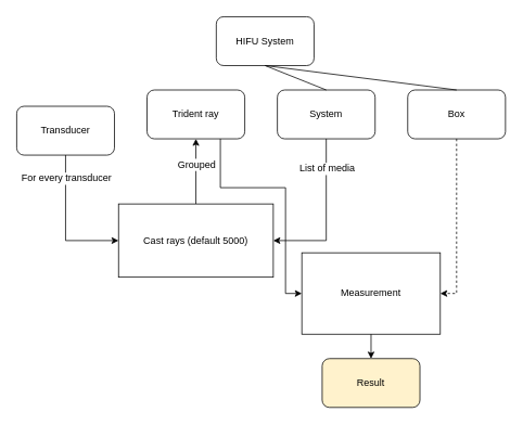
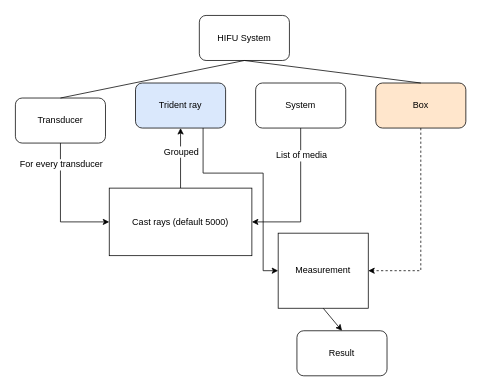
- <mxCell id="14" value="" style="endArrow=none;html=1;entryX=0.5;entryY=1;entryDx=0;entryDy=0;exitX=0.5;exitY=0;exitDx=0;exitDy=0;" parent="1" source="10" target="2" edge="1"><mxGeometry width="50" height="50" relative="1" as="geometry"><mxPoint x="20" y="240" as="sourcePoint" /><mxPoint x="70" y="190" as="targetPoint" /></mxGeometry></mxCell>
+ <mxCell id="13" value="" style="endArrow=none;html=1;entryX=0.5;entryY=1;entryDx=0;entryDy=0;exitX=0.5;exitY=0;exitDx=0;exitDy=0;" parent="1" source="5" target="2" edge="1"><mxGeometry width="50" height="50" relative="1" as="geometry"><mxPoint x="20" y="240" as="sourcePoint" /><mxPoint x="70" y="190" as="targetPoint" /></mxGeometry></mxCell>
- <mxCell id="7" value="Trident ray" style="rounded=1;whiteSpace=wrap;html=1;" parent="1" vertex="1"><mxGeometry x="180" y="110" width="120" height="60" as="geometry" /></mxCell>
+ <mxCell id="7" value="Trident ray" style="rounded=1;whiteSpace=wrap;html=1;fillColor=#dae8fc;" parent="1" vertex="1"><mxGeometry x="180" y="110" width="120" height="60" as="geometry" /></mxCell>
- <mxCell id="12" value="Box" style="rounded=1;whiteSpace=wrap;html=1;" parent="1" vertex="1"><mxGeometry x="500" y="110" width="120" height="60" as="geometry" /></mxCell>
+ <mxCell id="12" value="Box" style="rounded=1;whiteSpace=wrap;html=1;fillColor=#ffe6cc;" parent="1" vertex="1"><mxGeometry x="500" y="110" width="120" height="60" as="geometry" /></mxCell>
- <mxCell id="19" value="Measurement" style="rounded=0;whiteSpace=wrap;html=1;" parent="1" vertex="1"><mxGeometry x="370" y="310" width="170" height="100" as="geometry" /></mxCell>
+ <mxCell id="19" value="Measurement" style="rounded=0;whiteSpace=wrap;html=1;" parent="1" vertex="1"><mxGeometry x="370" y="310" width="120" height="100" as="geometry" /></mxCell>
- <mxCell id="20" value="&lt;div&gt;Result&lt;/div&gt;" style="rounded=1;whiteSpace=wrap;html=1;fillColor=#fff2cc;" parent="1" vertex="1"><mxGeometry x="395" y="440" width="120" height="60" as="geometry" /></mxCell>
+ <mxCell id="20" value="&lt;div&gt;Result&lt;/div&gt;" style="rounded=1;whiteSpace=wrap;html=1;" parent="1" vertex="1"><mxGeometry x="395" y="440" width="120" height="60" as="geometry" /></mxCell>
